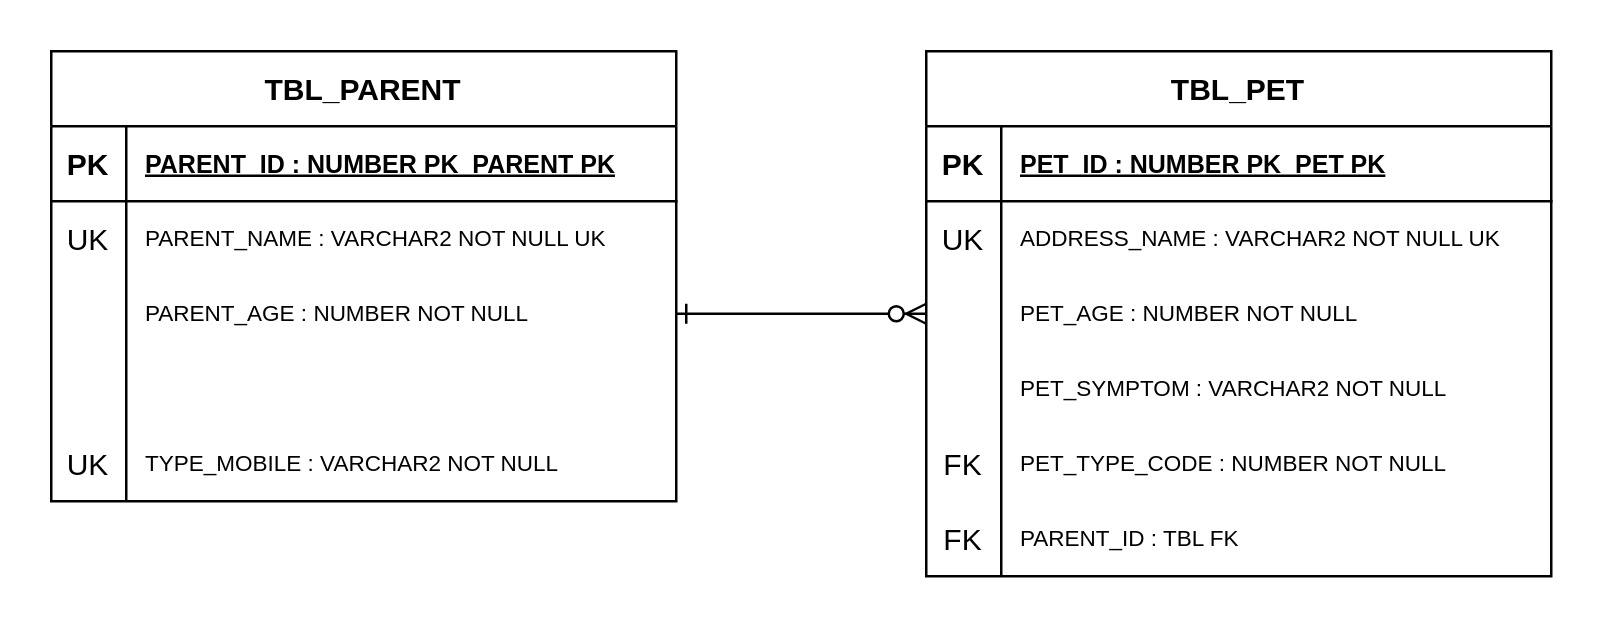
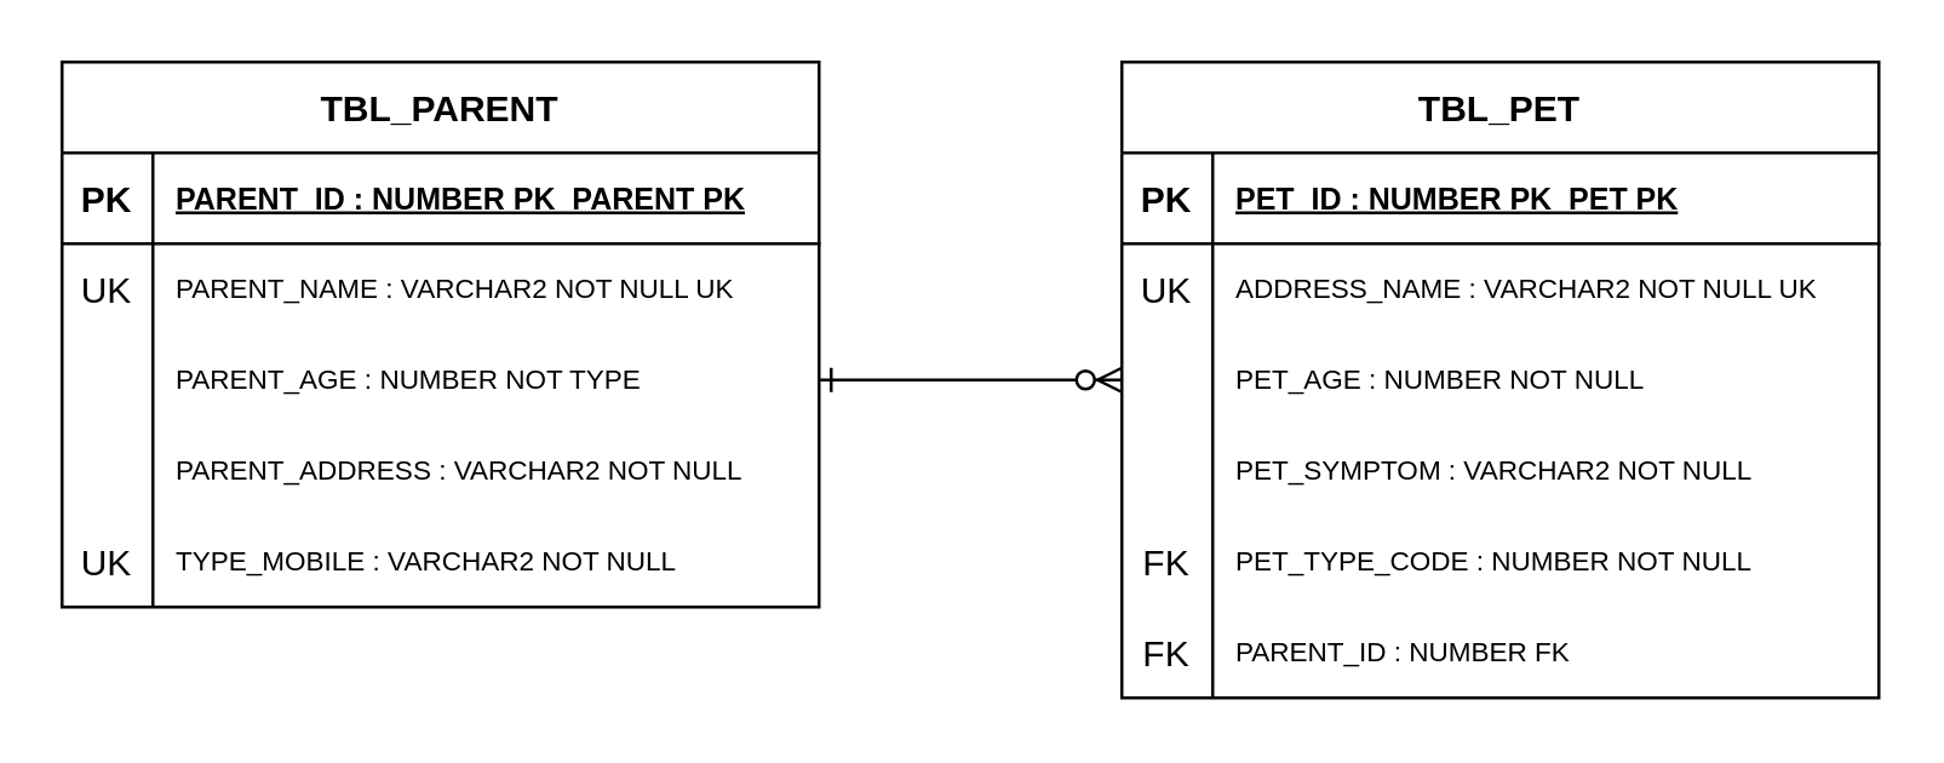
- <mxCell id="12" value="PARENT_AGE : NUMBER NOT NULL" style="shape=partialRectangle;overflow=hidden;connectable=0;fillColor=none;top=0;left=0;bottom=0;right=0;align=left;spacingLeft=6;fontSize=9;" parent="10" vertex="1"><mxGeometry x="30" width="220" height="30" as="geometry"><mxRectangle width="220" height="30" as="alternateBounds" /></mxGeometry></mxCell>
+ <mxCell id="12" value="PARENT_AGE : NUMBER NOT TYPE" style="shape=partialRectangle;overflow=hidden;connectable=0;fillColor=none;top=0;left=0;bottom=0;right=0;align=left;spacingLeft=6;fontSize=9;" parent="10" vertex="1"><mxGeometry x="30" width="220" height="30" as="geometry"><mxRectangle width="220" height="30" as="alternateBounds" /></mxGeometry></mxCell>
+ <mxCell id="15" value="PARENT_ADDRESS : VARCHAR2 NOT NULL" style="shape=partialRectangle;overflow=hidden;connectable=0;fillColor=none;top=0;left=0;bottom=0;right=0;align=left;spacingLeft=6;fontSize=9;" parent="13" vertex="1"><mxGeometry x="30" width="220" height="30" as="geometry"><mxRectangle width="220" height="30" as="alternateBounds" /></mxGeometry></mxCell>
- <mxCell id="37" value="PARENT_ID : TBL FK" style="shape=partialRectangle;overflow=hidden;connectable=0;fillColor=none;top=0;left=0;bottom=0;right=0;align=left;spacingLeft=6;fontSize=9;" parent="35" vertex="1"><mxGeometry x="30" width="220" height="30" as="geometry"><mxRectangle width="220" height="30" as="alternateBounds" /></mxGeometry></mxCell>
+ <mxCell id="37" value="PARENT_ID : NUMBER FK" style="shape=partialRectangle;overflow=hidden;connectable=0;fillColor=none;top=0;left=0;bottom=0;right=0;align=left;spacingLeft=6;fontSize=9;" parent="35" vertex="1"><mxGeometry x="30" width="220" height="30" as="geometry"><mxRectangle width="220" height="30" as="alternateBounds" /></mxGeometry></mxCell>
